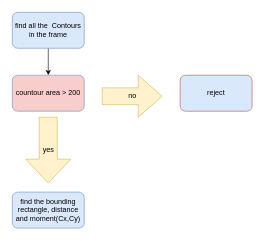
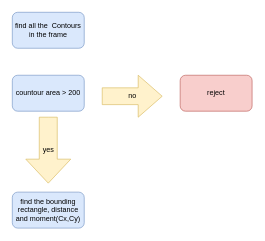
- <mxCell id="3" style="edgeStyle=orthogonalEdgeStyle;rounded=1;orthogonalLoop=1;jettySize=auto;html=1;entryX=0.5;entryY=0;entryDx=0;entryDy=0;" parent="1" source="4" target="5" edge="1"><mxGeometry relative="1" as="geometry" /></mxCell>
- <mxCell id="5" value="countour area &amp;gt; 200" style="rounded=1;whiteSpace=wrap;html=1;fillColor=#f8cecc;strokeColor=#6c8ebf;" parent="1" vertex="1"><mxGeometry x="20" y="125" width="120" height="60" as="geometry" /></mxCell>
+ <mxCell id="5" value="countour area &amp;gt; 200" style="rounded=1;whiteSpace=wrap;html=1;fillColor=#dae8fc;strokeColor=#6c8ebf;" parent="1" vertex="1"><mxGeometry x="20" y="125" width="120" height="60" as="geometry" /></mxCell>
- <mxCell id="2" value="reject" style="rounded=1;whiteSpace=wrap;html=1;fillColor=#dae8fc;strokeColor=#b85450;" parent="1" vertex="1"><mxGeometry x="300" y="125" width="120" height="60" as="geometry" /></mxCell>
+ <mxCell id="2" value="reject" style="rounded=1;whiteSpace=wrap;html=1;fillColor=#f8cecc;strokeColor=#b85450;" parent="1" vertex="1"><mxGeometry x="300" y="125" width="120" height="60" as="geometry" /></mxCell>
